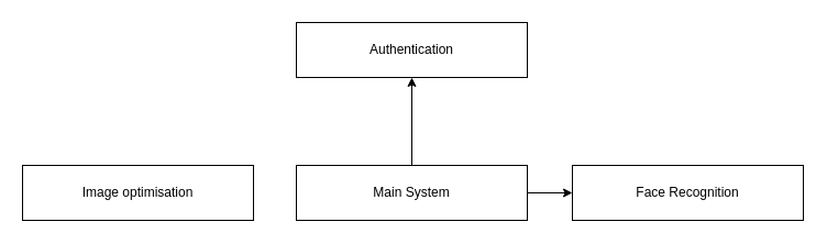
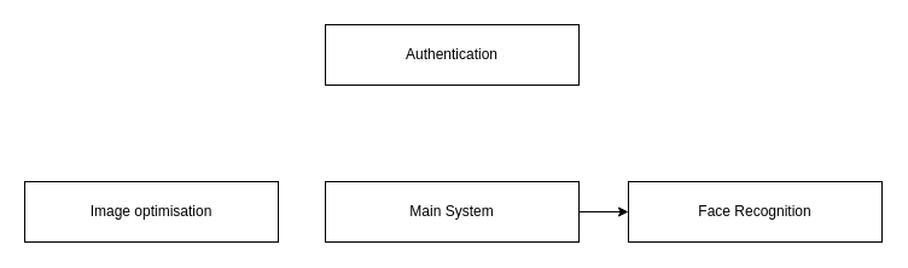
- <mxCell id="3" style="edgeStyle=orthogonalEdgeStyle;rounded=0;orthogonalLoop=1;jettySize=auto;html=1;entryX=0.5;entryY=1;entryDx=0;entryDy=0;" edge="1" parent="1" source="4" target="5"><mxGeometry relative="1" as="geometry" /></mxCell>
